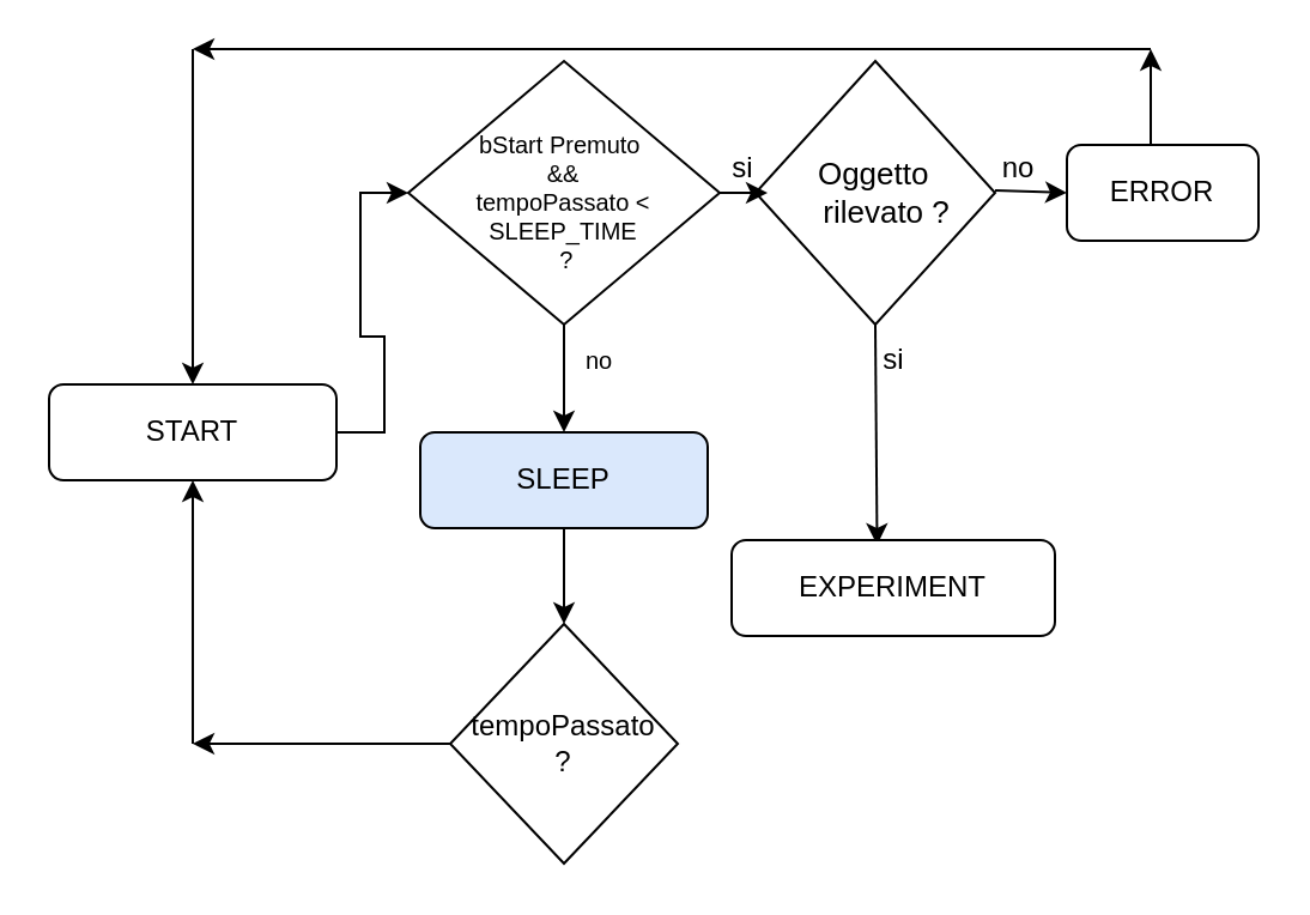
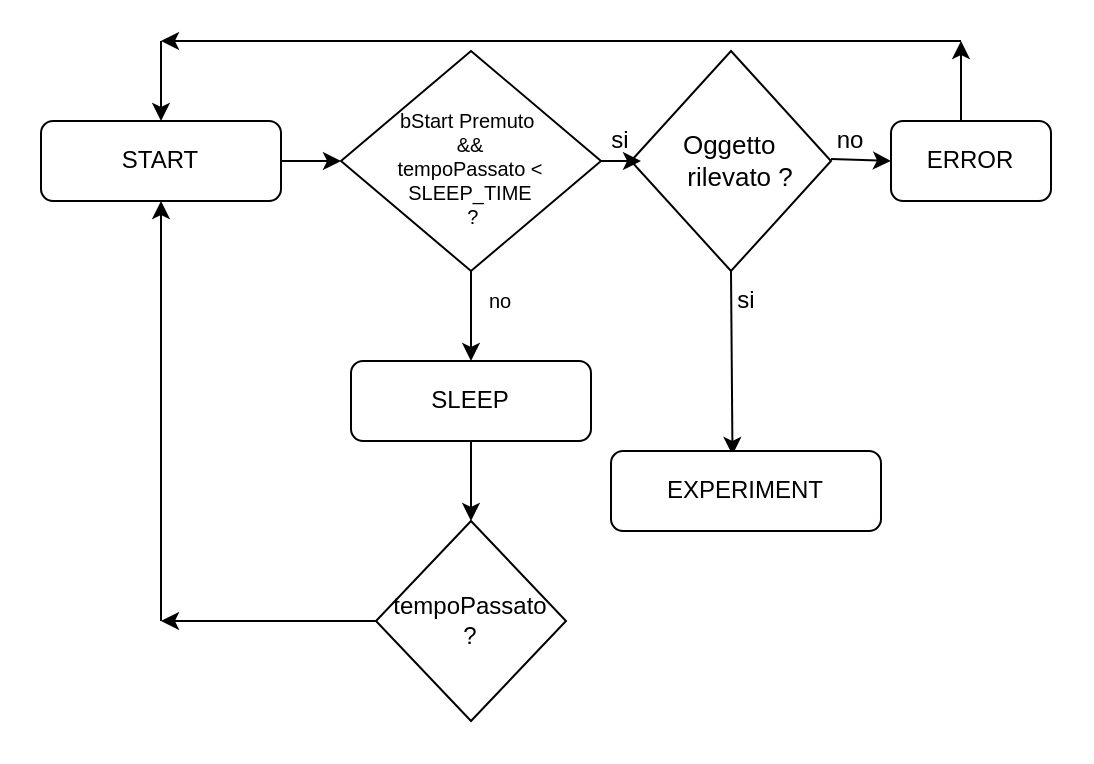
- <mxCell id="3" value="START" style="rounded=1;whiteSpace=wrap;html=1;fontSize=12;glass=0;strokeWidth=1;shadow=0;" parent="1" vertex="1"><mxGeometry x="20" y="160" width="120" height="40" as="geometry" /></mxCell>
+ <mxCell id="3" value="START" style="rounded=1;whiteSpace=wrap;html=1;fontSize=12;glass=0;strokeWidth=1;shadow=0;" parent="1" vertex="1"><mxGeometry x="20" y="60" width="120" height="40" as="geometry" /></mxCell>
- <mxCell id="18" value="SLEEP" style="rounded=1;whiteSpace=wrap;html=1;fontSize=12;glass=0;strokeWidth=1;shadow=0;fillColor=#dae8fc;" vertex="1" parent="1"><mxGeometry x="175" y="180" width="120" height="40" as="geometry" /></mxCell>
+ <mxCell id="18" value="SLEEP" style="rounded=1;whiteSpace=wrap;html=1;fontSize=12;glass=0;strokeWidth=1;shadow=0;" vertex="1" parent="1"><mxGeometry x="175" y="180" width="120" height="40" as="geometry" /></mxCell>
